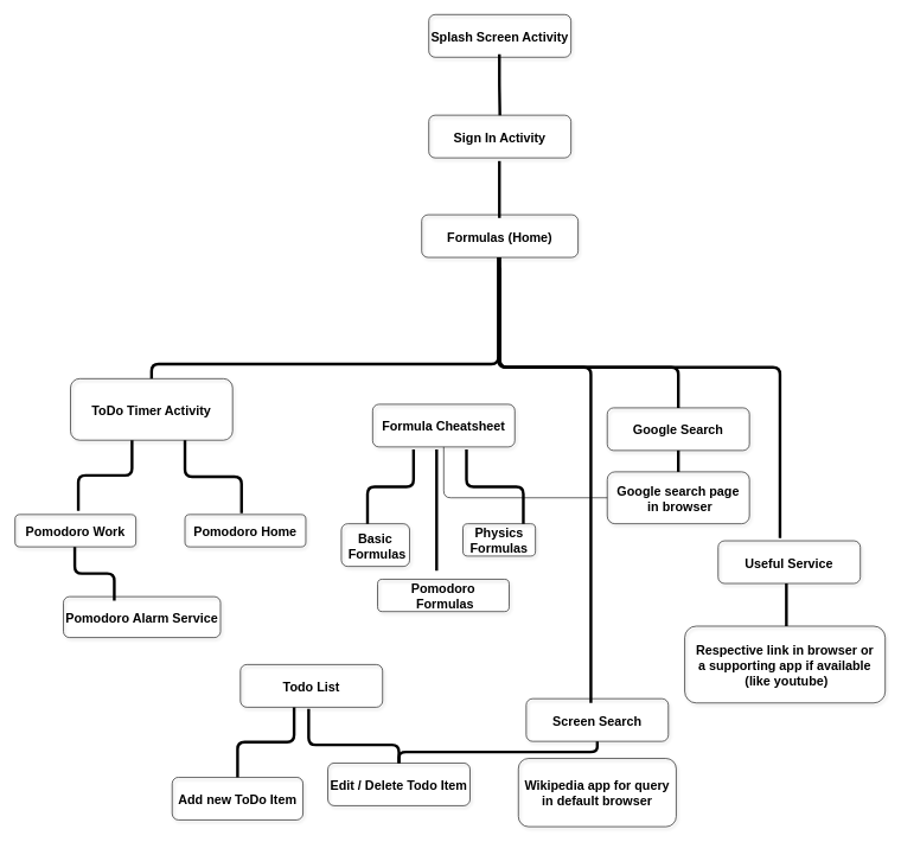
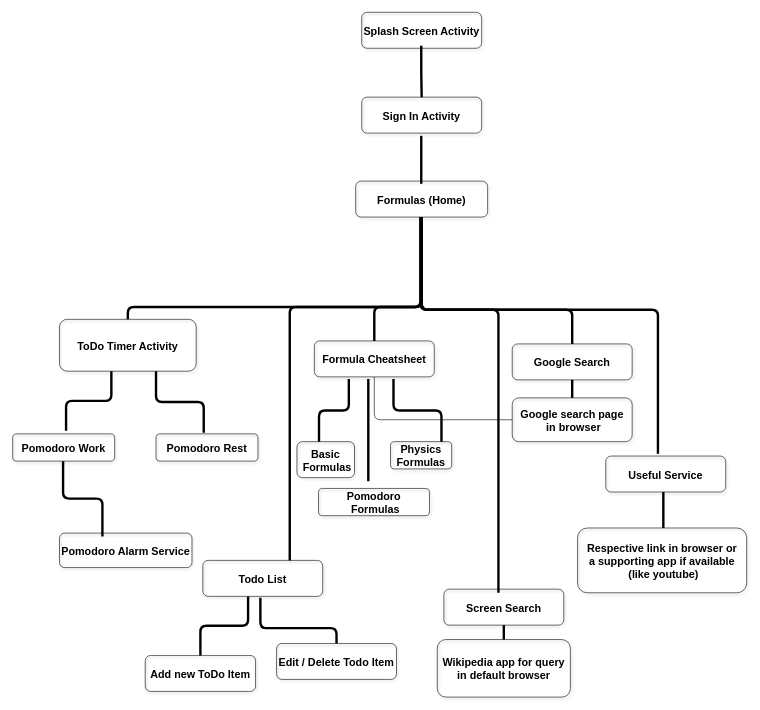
+ <mxCell id="13" value="" style="edgeStyle=elbowEdgeStyle;elbow=vertical;strokeWidth=4;endArrow=none;endFill=0;fontStyle=1;entryX=0.5;entryY=0;entryDx=0;entryDy=0;fontSize=18;fillColor=none;" parent="1" source="3" target="5" edge="1"><mxGeometry x="22" y="165.5" width="100" height="100" as="geometry"><mxPoint x="-48" y="221.5" as="sourcePoint" /><mxPoint x="52" y="121.5" as="targetPoint" /><Array as="points"><mxPoint x="582" y="511.5" /></Array></mxGeometry></mxCell>
+ <mxCell id="9" value="" style="edgeStyle=elbowEdgeStyle;elbow=vertical;strokeWidth=4;endArrow=none;endFill=0;fontStyle=1;fontSize=18;fillColor=none;" parent="1" source="3" target="4" edge="1"><mxGeometry x="22" y="165.5" width="100" height="100" as="geometry"><mxPoint x="-48" y="221.5" as="sourcePoint" /><mxPoint x="52" y="121.5" as="targetPoint" /><Array as="points"><mxPoint x="482" y="511.5" /></Array></mxGeometry></mxCell>
- <mxCell id="21" value="Pomodoro Home" style="rounded=1;fillColor=none;shadow=1;fontStyle=1;fontSize=18;" parent="1" vertex="1"><mxGeometry x="259" y="723" width="170" height="45.5" as="geometry" /></mxCell>
+ <mxCell id="21" value="Pomodoro Rest" style="rounded=1;fillColor=none;shadow=1;fontStyle=1;fontSize=18;" parent="1" vertex="1"><mxGeometry x="259" y="723" width="170" height="45.5" as="geometry" /></mxCell>
- <mxCell id="34" value="Basic&#10; Formulas" style="rounded=1;fillColor=none;shadow=1;fontStyle=1;fontSize=18;" vertex="1" parent="1"><mxGeometry x="479" y="736" width="96" height="60" as="geometry" /></mxCell>
+ <mxCell id="34" value="Basic&#10; Formulas" style="rounded=1;fillColor=none;shadow=1;fontStyle=1;fontSize=18;" vertex="1" parent="1"><mxGeometry x="494" y="736" width="96" height="60" as="geometry" /></mxCell>
- <mxCell id="22" value="Pomodoro Alarm Service" style="rounded=1;fillColor=none;shadow=1;fontStyle=1;fontSize=18;" parent="1" vertex="1"><mxGeometry x="88" y="838.5" width="221" height="57.5" as="geometry" /></mxCell>
+ <mxCell id="22" value="Pomodoro Alarm Service" style="rounded=1;fillColor=none;shadow=1;fontStyle=1;fontSize=18;" parent="1" vertex="1"><mxGeometry x="98" y="888.5" width="221" height="57.5" as="geometry" /></mxCell>
- <mxCell id="11" value="" style="edgeStyle=elbowEdgeStyle;elbow=vertical;strokeWidth=4;endArrow=none;endFill=0;fontStyle=1;fontSize=18;fillColor=none;" parent="1" source="6" target="30" edge="1"><mxGeometry x="17" y="570" width="100" height="100" as="geometry"><mxPoint x="-53" y="626" as="sourcePoint" /><mxPoint x="47" y="526" as="targetPoint" /></mxGeometry></mxCell>
+ <mxCell id="11" value="" style="edgeStyle=elbowEdgeStyle;elbow=vertical;strokeWidth=4;endArrow=none;endFill=0;fontStyle=1;fontSize=18;fillColor=none;" parent="1" source="6" target="7" edge="1"><mxGeometry x="17" y="570" width="100" height="100" as="geometry"><mxPoint x="-53" y="626" as="sourcePoint" /><mxPoint x="47" y="526" as="targetPoint" /></mxGeometry></mxCell>
